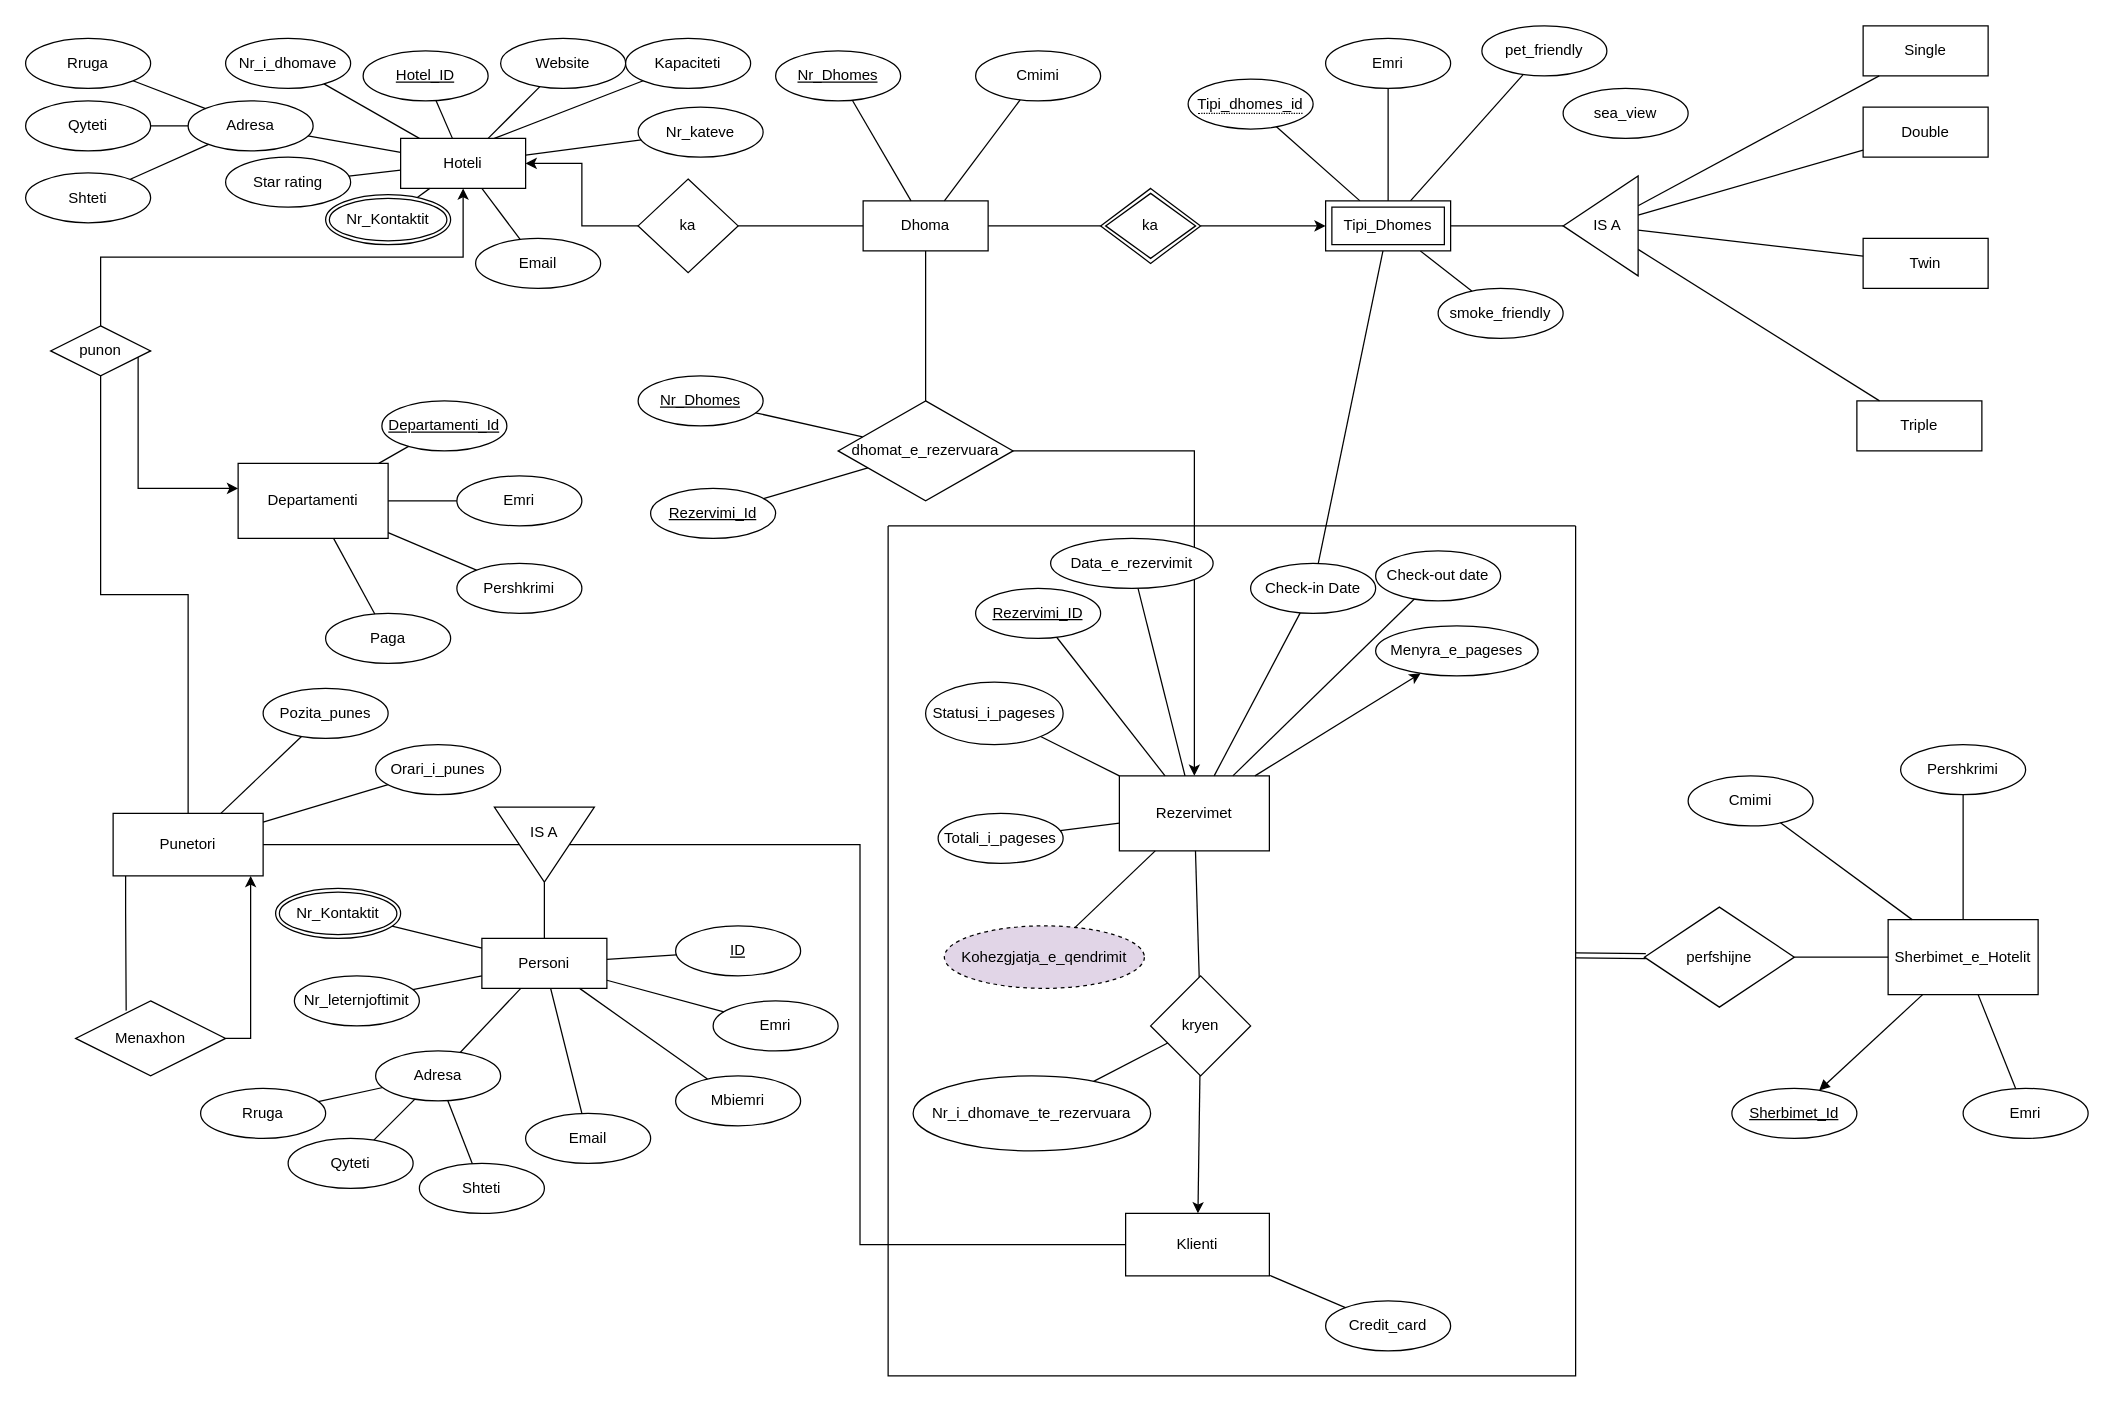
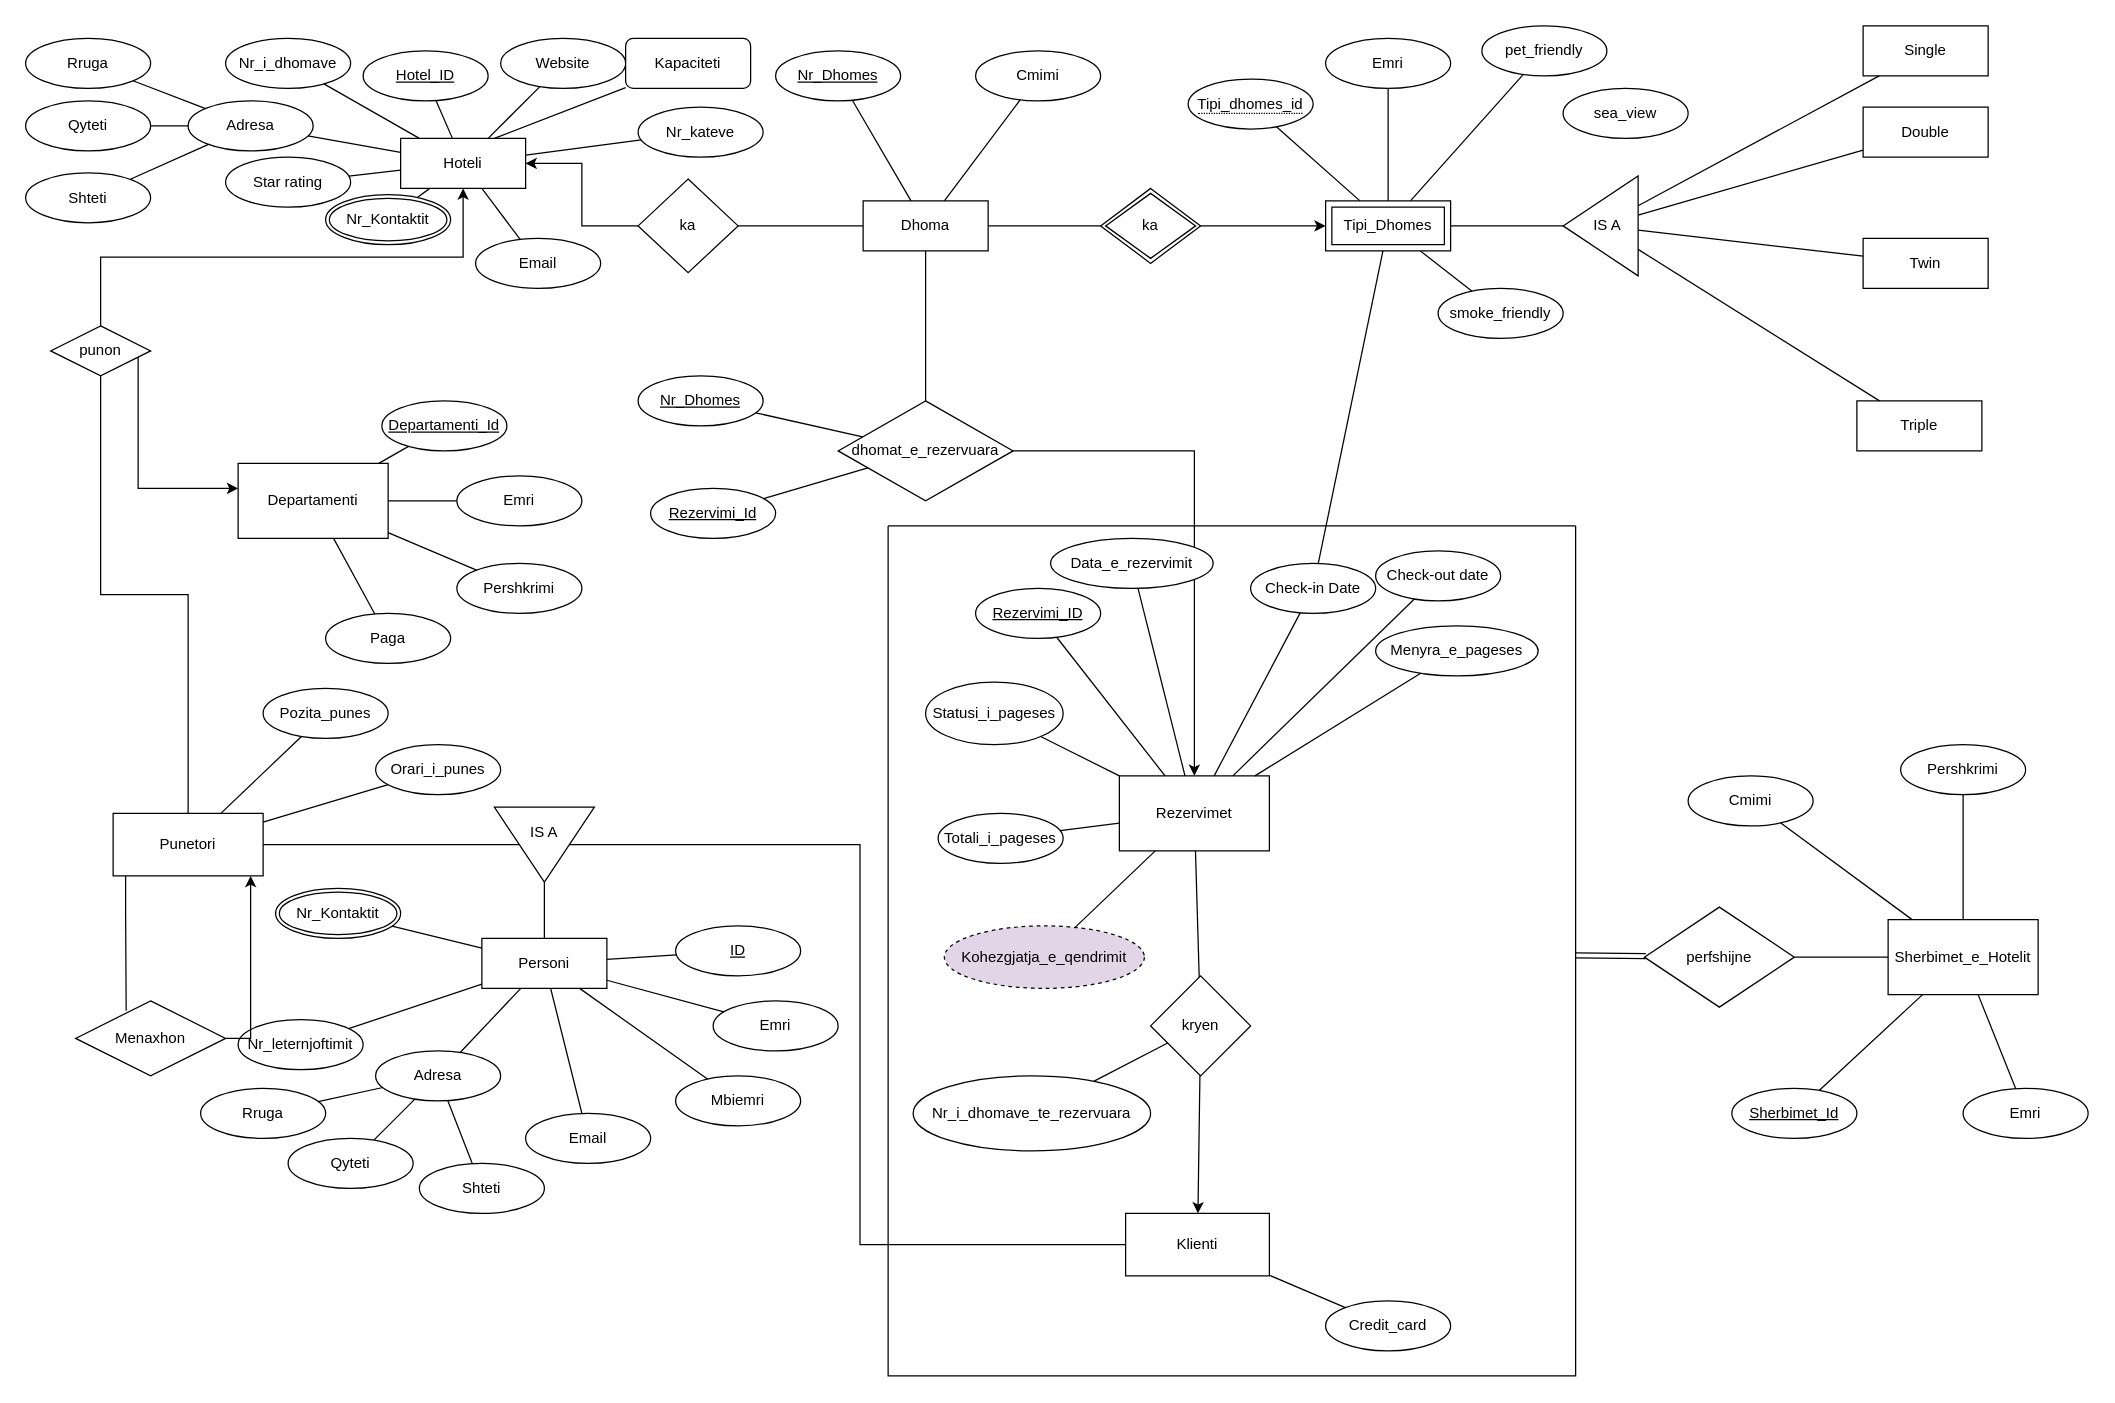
- <mxCell id="23" value="Kapaciteti" style="ellipse;whiteSpace=wrap;html=1;align=center;" parent="1" vertex="1"><mxGeometry x="500" y="30" width="100" height="40" as="geometry" /></mxCell>
+ <mxCell id="23" value="Kapaciteti" style="whiteSpace=wrap;html=1;align=center;rounded=1;" parent="1" vertex="1"><mxGeometry x="500" y="30" width="100" height="40" as="geometry" /></mxCell>
- <mxCell id="70" value="" style="endArrow=classic;html=1;rounded=0;" parent="1" source="15" target="66" edge="1"><mxGeometry relative="1" as="geometry"><mxPoint x="880" y="390" as="sourcePoint" /><mxPoint x="1040" y="390" as="targetPoint" /></mxGeometry></mxCell>
+ <mxCell id="70" value="" style="endArrow=none;html=1;rounded=0;" parent="1" source="15" target="66" edge="1"><mxGeometry relative="1" as="geometry"><mxPoint x="880" y="390" as="sourcePoint" /><mxPoint x="1040" y="390" as="targetPoint" /></mxGeometry></mxCell>
- <mxCell id="80" value="Nr_leternjoftimit" style="ellipse;whiteSpace=wrap;html=1;align=center;" parent="1" vertex="1"><mxGeometry x="235" y="780" width="100" height="40" as="geometry" /></mxCell>
+ <mxCell id="80" value="Nr_leternjoftimit" style="ellipse;whiteSpace=wrap;html=1;align=center;" parent="1" vertex="1"><mxGeometry x="190" y="815" width="100" height="40" as="geometry" /></mxCell>
- <mxCell id="65" value="" style="endArrow=block;html=1;rounded=0;" parent="1" source="18" target="58" edge="1"><mxGeometry relative="1" as="geometry"><mxPoint x="1300" y="360" as="sourcePoint" /><mxPoint x="1460" y="360" as="targetPoint" /></mxGeometry></mxCell>
+ <mxCell id="65" value="" style="endArrow=none;html=1;rounded=0;" parent="1" source="18" target="58" edge="1"><mxGeometry relative="1" as="geometry"><mxPoint x="1300" y="360" as="sourcePoint" /><mxPoint x="1460" y="360" as="targetPoint" /></mxGeometry></mxCell>
